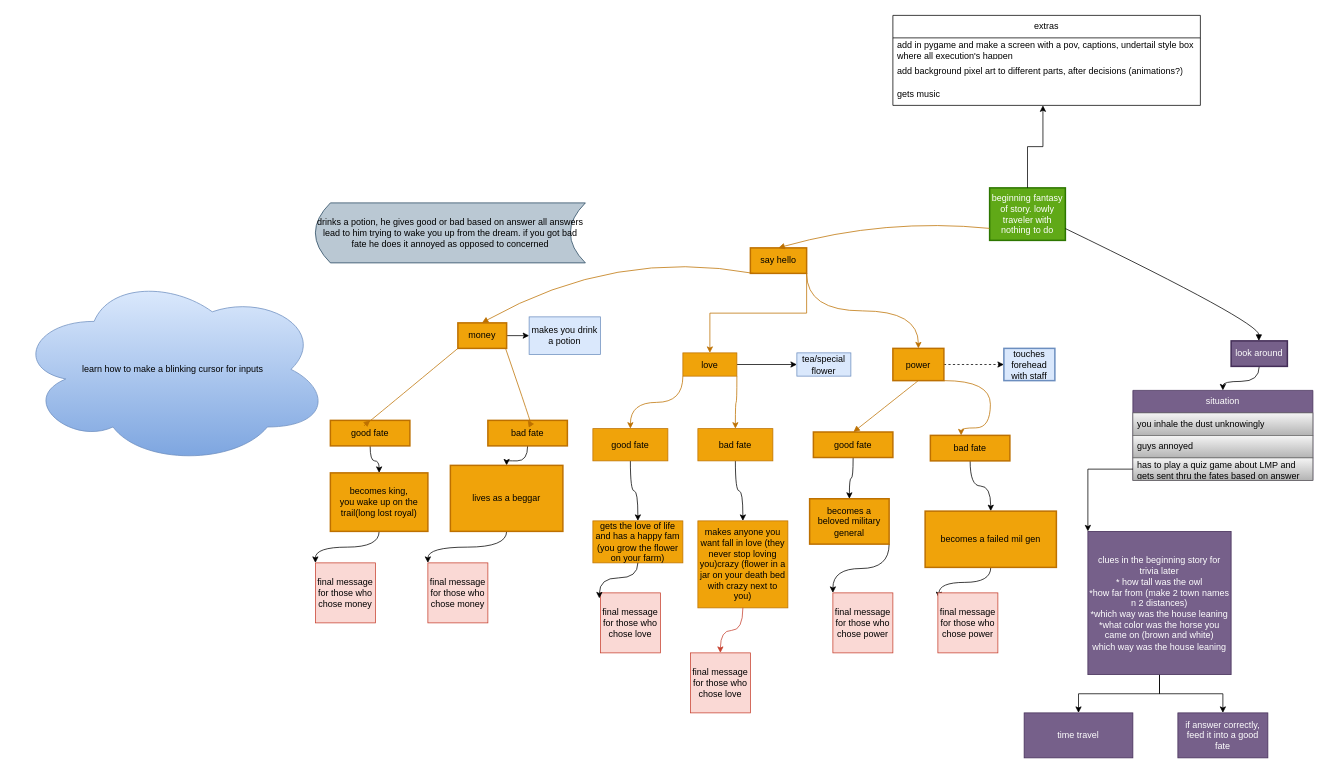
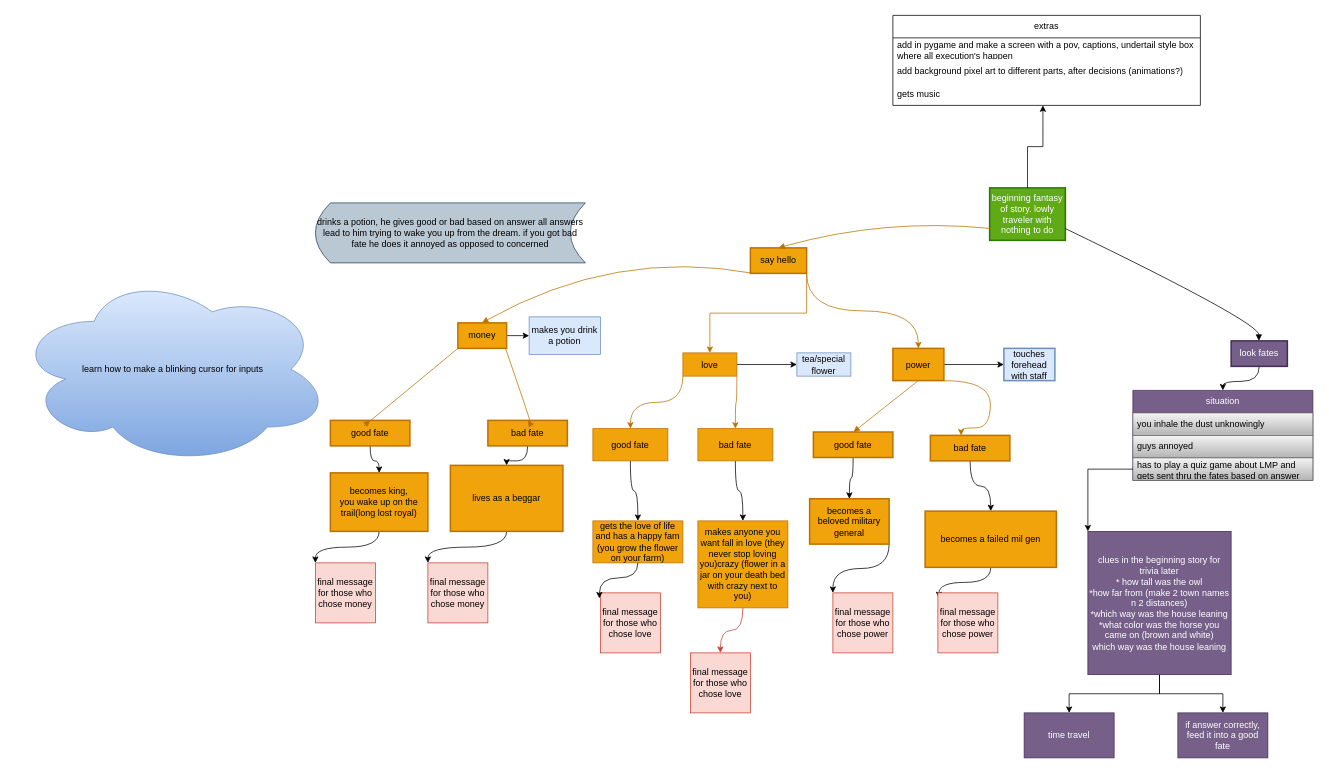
- <mxCell id="6" value="look around" style="whiteSpace=wrap;strokeWidth=2;fillColor=#76608a;fontColor=#ffffff;strokeColor=#432D57;" parent="1" vertex="1"><mxGeometry x="1641" y="454" width="75" height="34" as="geometry" /></mxCell>
+ <mxCell id="6" value="look fates" style="whiteSpace=wrap;strokeWidth=2;fillColor=#76608a;fontColor=#ffffff;strokeColor=#432D57;" parent="1" vertex="1"><mxGeometry x="1641" y="454" width="75" height="34" as="geometry" /></mxCell>
- <mxCell id="10" value="" style="edgeStyle=orthogonalEdgeStyle;rounded=0;orthogonalLoop=1;jettySize=auto;html=1;dashed=1;" edge="1" parent="1" source="11" target="71"><mxGeometry relative="1" as="geometry" /></mxCell>
+ <mxCell id="10" value="" style="edgeStyle=orthogonalEdgeStyle;rounded=0;orthogonalLoop=1;jettySize=auto;html=1;" edge="1" parent="1" source="11" target="71"><mxGeometry relative="1" as="geometry" /></mxCell>
- <mxCell id="65" value="time travel" style="whiteSpace=wrap;html=1;fillColor=#76608a;strokeColor=#432D57;fontColor=#ffffff;" parent="1" vertex="1"><mxGeometry x="1365" y="950" width="145" height="60" as="geometry" /></mxCell>
+ <mxCell id="65" value="time travel" style="whiteSpace=wrap;html=1;fillColor=#76608a;strokeColor=#432D57;fontColor=#ffffff;" parent="1" vertex="1"><mxGeometry x="1365" y="950" width="120" height="60" as="geometry" /></mxCell>
